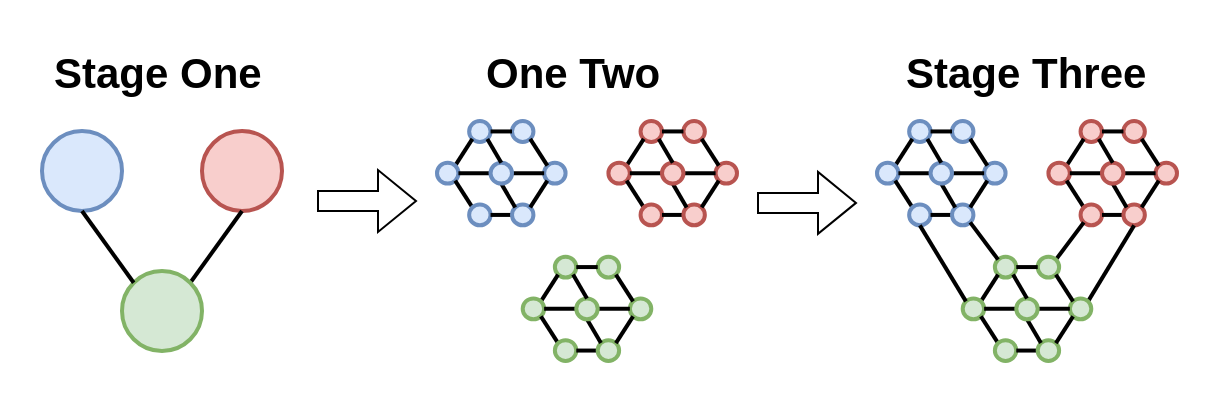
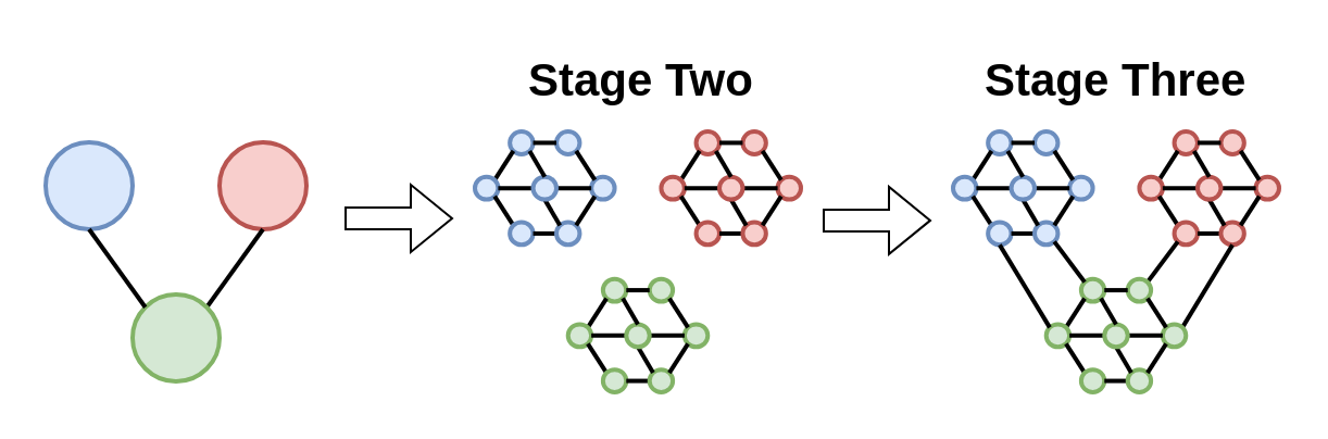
- <mxCell id="8" value="&lt;h1 style=&quot;font-size: 21px;&quot;&gt;One Two&lt;/h1&gt;&lt;code style=&quot;font-size: 21px;&quot; class=&quot;language-plaintext highlighter-rouge&quot;&gt;&lt;br style=&quot;font-size: 21px;&quot;&gt;&lt;/code&gt;" style="text;html=1;strokeColor=none;fillColor=none;spacing=5;spacingTop=-20;whiteSpace=wrap;overflow=hidden;rounded=0;fontSize=21;" parent="1" vertex="1"><mxGeometry x="238" y="20" width="120" height="40.16" as="geometry" /></mxCell>
+ <mxCell id="8" value="&lt;h1 style=&quot;font-size: 21px;&quot;&gt;Stage Two&lt;/h1&gt;&lt;code style=&quot;font-size: 21px;&quot; class=&quot;language-plaintext highlighter-rouge&quot;&gt;&lt;br style=&quot;font-size: 21px;&quot;&gt;&lt;/code&gt;" style="text;html=1;strokeColor=none;fillColor=none;spacing=5;spacingTop=-20;whiteSpace=wrap;overflow=hidden;rounded=0;fontSize=21;" parent="1" vertex="1"><mxGeometry x="238" y="20" width="120" height="40.16" as="geometry" /></mxCell>
- <mxCell id="7" value="&lt;h1 style=&quot;font-size: 21px;&quot;&gt;Stage One&lt;/h1&gt;&lt;code class=&quot;language-plaintext highlighter-rouge&quot; style=&quot;font-size: 21px;&quot;&gt;&lt;br style=&quot;font-size: 21px;&quot;&gt;&lt;/code&gt;" style="text;html=1;strokeColor=none;fillColor=none;spacing=5;spacingTop=-20;whiteSpace=wrap;overflow=hidden;rounded=0;fontSize=21;" parent="1" vertex="1"><mxGeometry x="21.75" y="20" width="117.5" height="30" as="geometry" /></mxCell>
